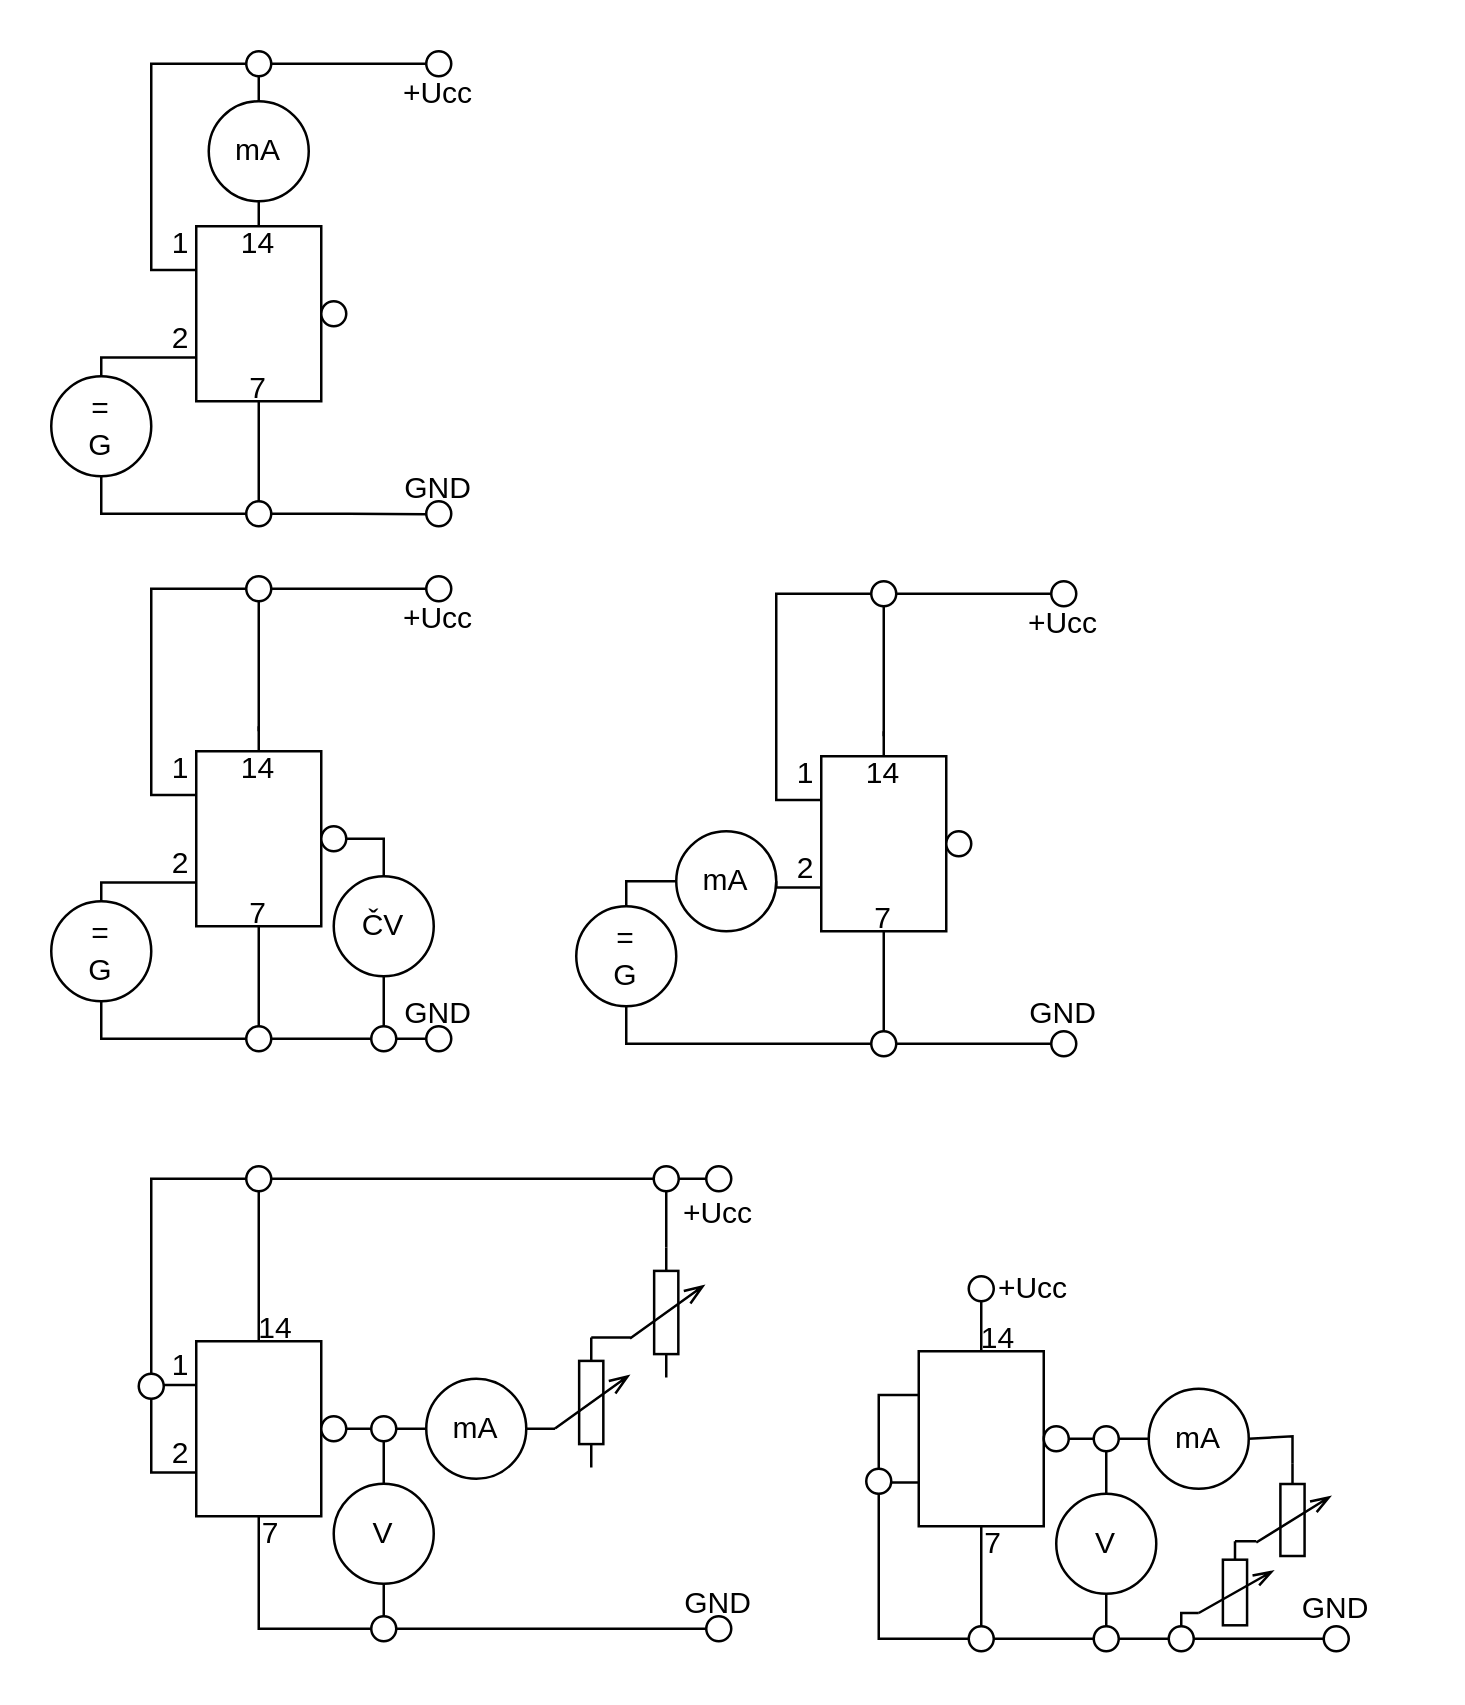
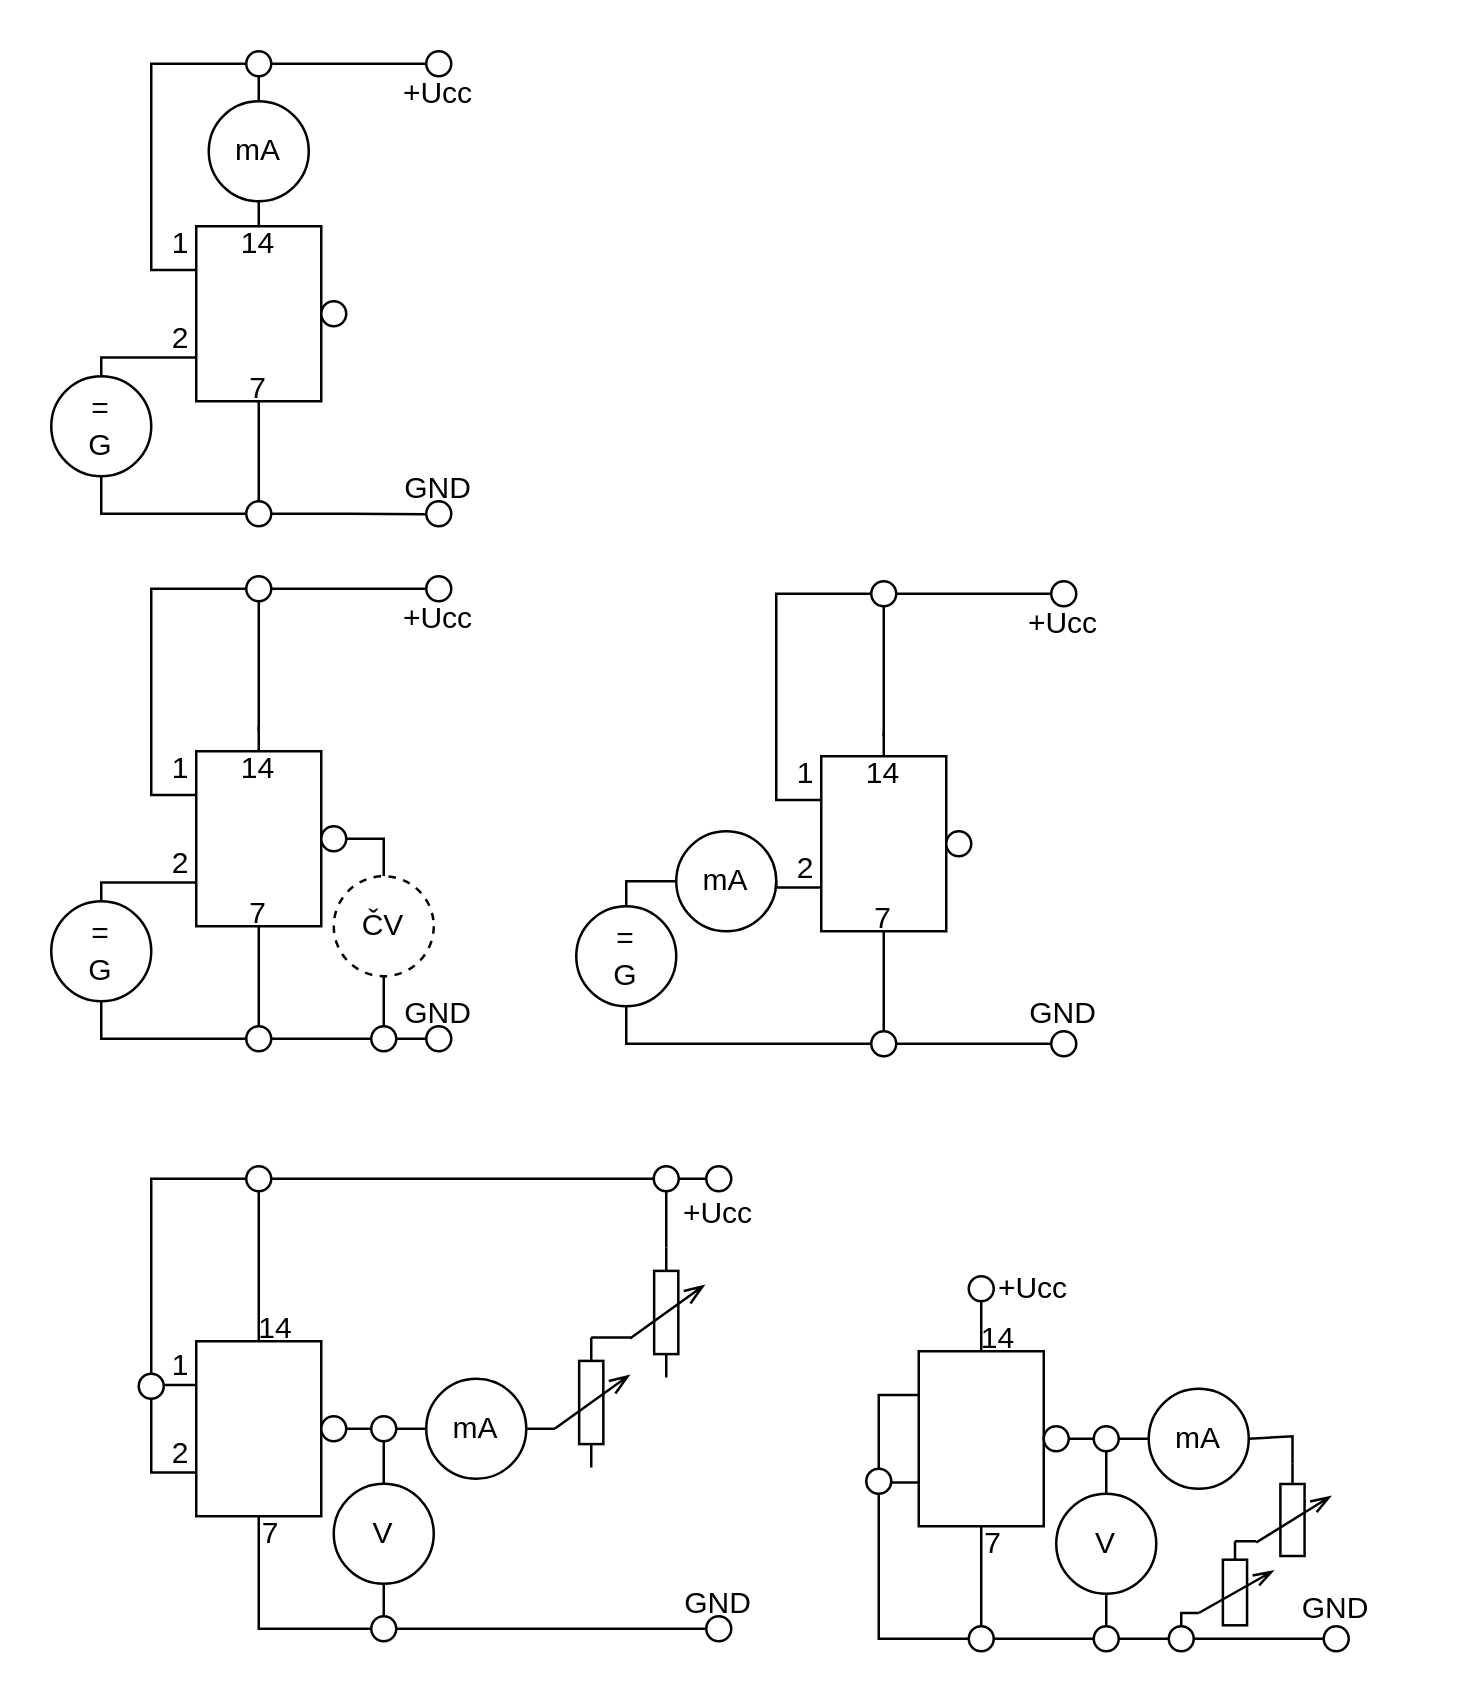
- <mxCell id="49" value="ČV" style="ellipse;whiteSpace=wrap;html=1;aspect=fixed;" vertex="1" parent="1"><mxGeometry x="133" y="350" width="40" height="40" as="geometry" /></mxCell>
+ <mxCell id="49" value="ČV" style="ellipse;whiteSpace=wrap;html=1;aspect=fixed;dashed=1;" vertex="1" parent="1"><mxGeometry x="133" y="350" width="40" height="40" as="geometry" /></mxCell>
